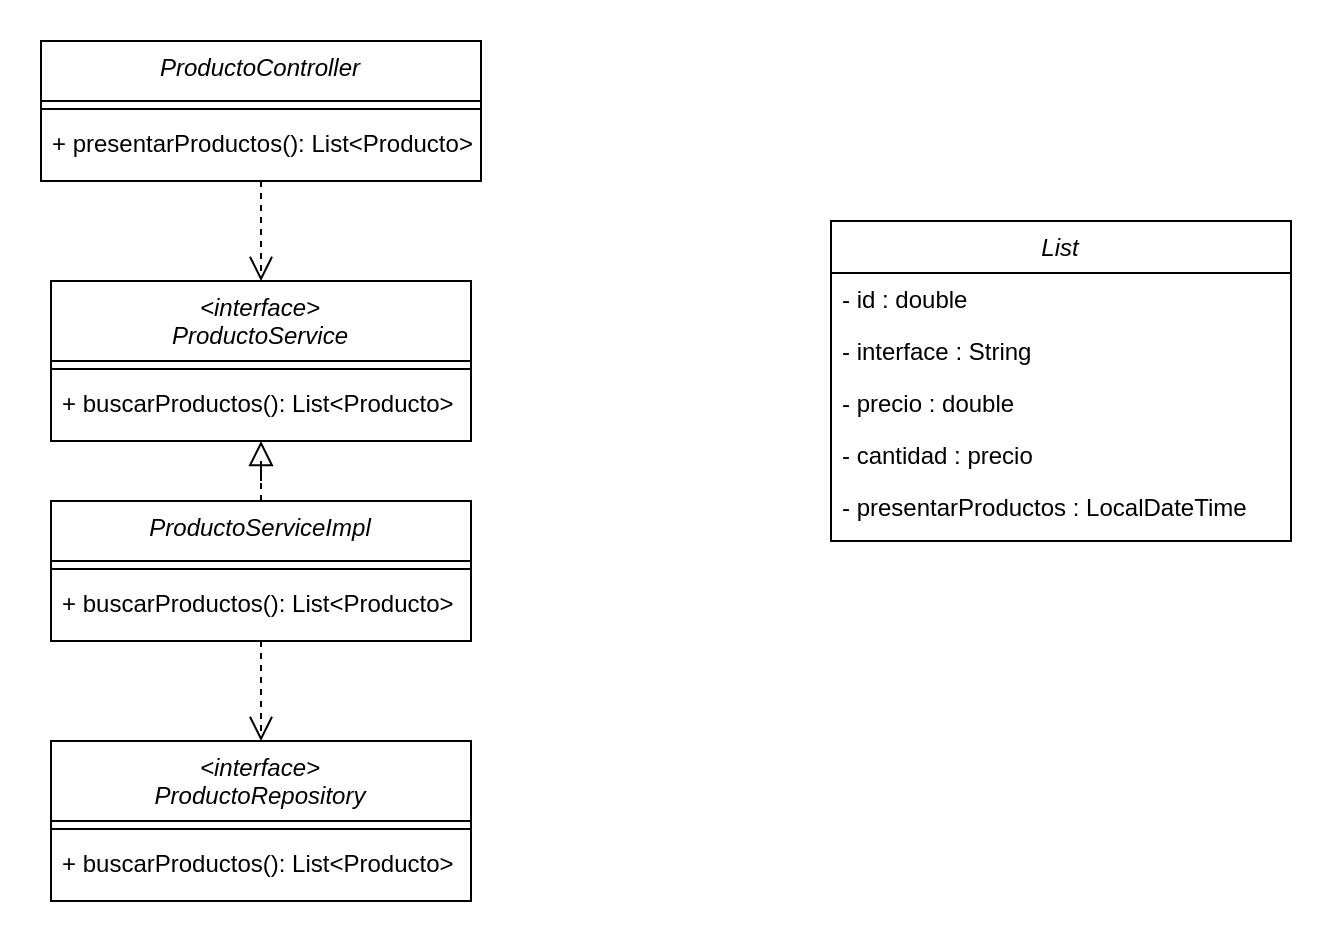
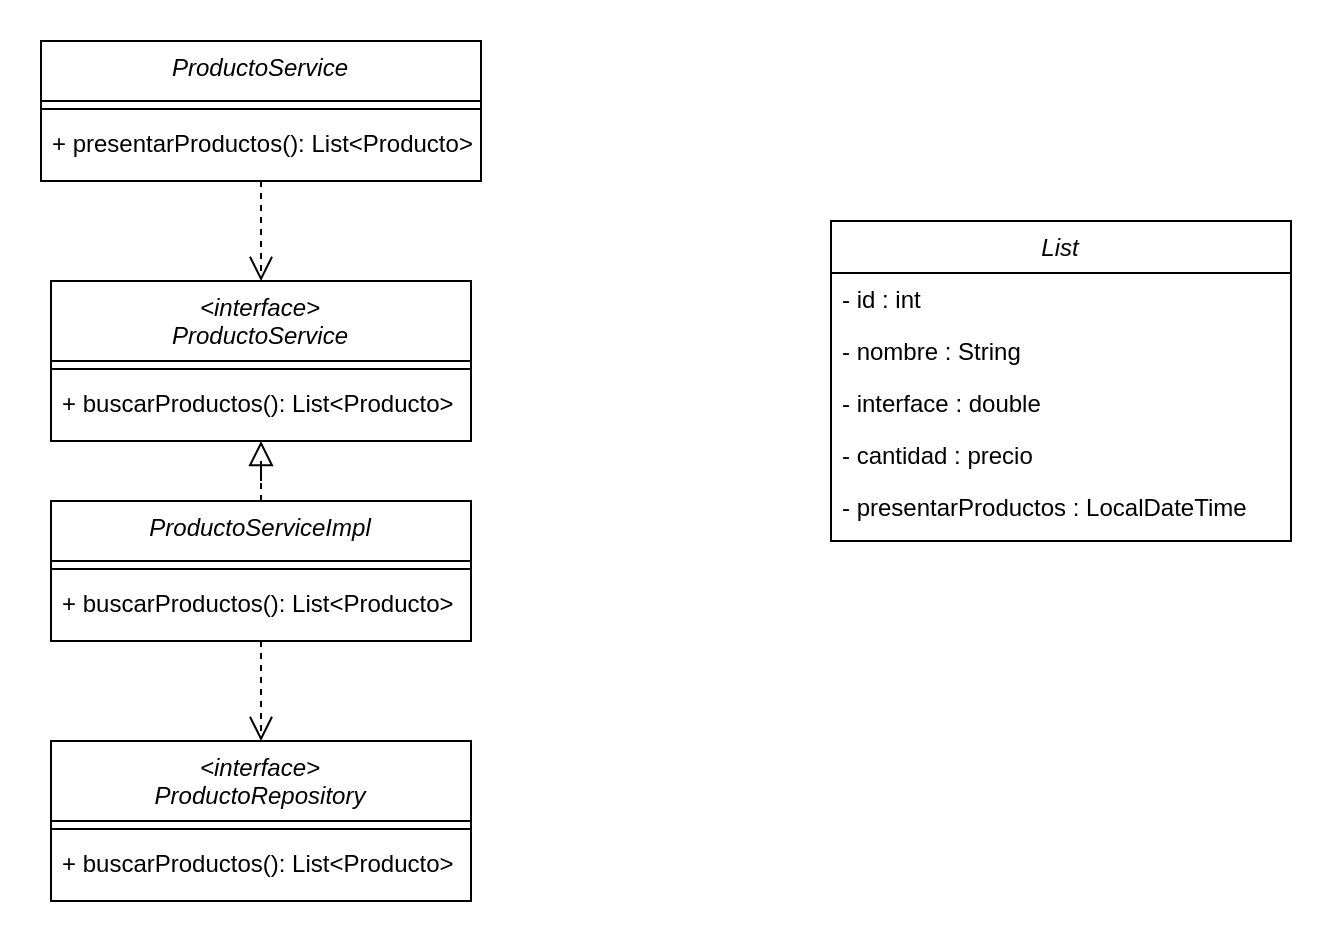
- <mxCell id="20" value="ProductoController" style="swimlane;fontStyle=2;align=center;verticalAlign=top;childLayout=stackLayout;horizontal=1;startSize=30;horizontalStack=0;resizeParent=1;resizeParentMax=0;resizeLast=0;collapsible=1;marginBottom=0;" vertex="1" parent="1"><mxGeometry x="20" y="20" width="220" height="70" as="geometry" /></mxCell>
+ <mxCell id="20" value="ProductoService" style="swimlane;fontStyle=2;align=center;verticalAlign=top;childLayout=stackLayout;horizontal=1;startSize=30;horizontalStack=0;resizeParent=1;resizeParentMax=0;resizeLast=0;collapsible=1;marginBottom=0;" vertex="1" parent="1"><mxGeometry x="20" y="20" width="220" height="70" as="geometry" /></mxCell>
- <mxCell id="3" value="- id : double" style="text;align=left;verticalAlign=top;spacingLeft=4;spacingRight=4;overflow=hidden;rotatable=0;points=[[0,0.5],[1,0.5]];portConstraint=eastwest;" parent="2" vertex="1"><mxGeometry y="26" width="230" height="26" as="geometry" /></mxCell>
+ <mxCell id="3" value="- id : int" style="text;align=left;verticalAlign=top;spacingLeft=4;spacingRight=4;overflow=hidden;rotatable=0;points=[[0,0.5],[1,0.5]];portConstraint=eastwest;" parent="2" vertex="1"><mxGeometry y="26" width="230" height="26" as="geometry" /></mxCell>
- <mxCell id="4" value="- interface : String" style="text;align=left;verticalAlign=top;spacingLeft=4;spacingRight=4;overflow=hidden;rotatable=0;points=[[0,0.5],[1,0.5]];portConstraint=eastwest;rounded=0;shadow=0;html=0;" parent="2" vertex="1"><mxGeometry y="52" width="230" height="26" as="geometry" /></mxCell>
+ <mxCell id="4" value="- nombre : String" style="text;align=left;verticalAlign=top;spacingLeft=4;spacingRight=4;overflow=hidden;rotatable=0;points=[[0,0.5],[1,0.5]];portConstraint=eastwest;rounded=0;shadow=0;html=0;" parent="2" vertex="1"><mxGeometry y="52" width="230" height="26" as="geometry" /></mxCell>
- <mxCell id="5" value="- precio : double" style="text;align=left;verticalAlign=top;spacingLeft=4;spacingRight=4;overflow=hidden;rotatable=0;points=[[0,0.5],[1,0.5]];portConstraint=eastwest;rounded=0;shadow=0;html=0;" parent="2" vertex="1"><mxGeometry y="78" width="230" height="26" as="geometry" /></mxCell>
+ <mxCell id="5" value="- interface : double" style="text;align=left;verticalAlign=top;spacingLeft=4;spacingRight=4;overflow=hidden;rotatable=0;points=[[0,0.5],[1,0.5]];portConstraint=eastwest;rounded=0;shadow=0;html=0;" parent="2" vertex="1"><mxGeometry y="78" width="230" height="26" as="geometry" /></mxCell>
